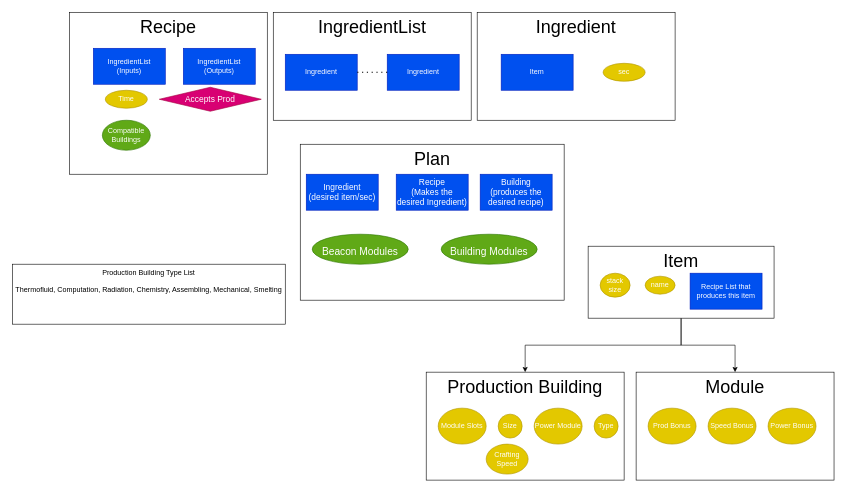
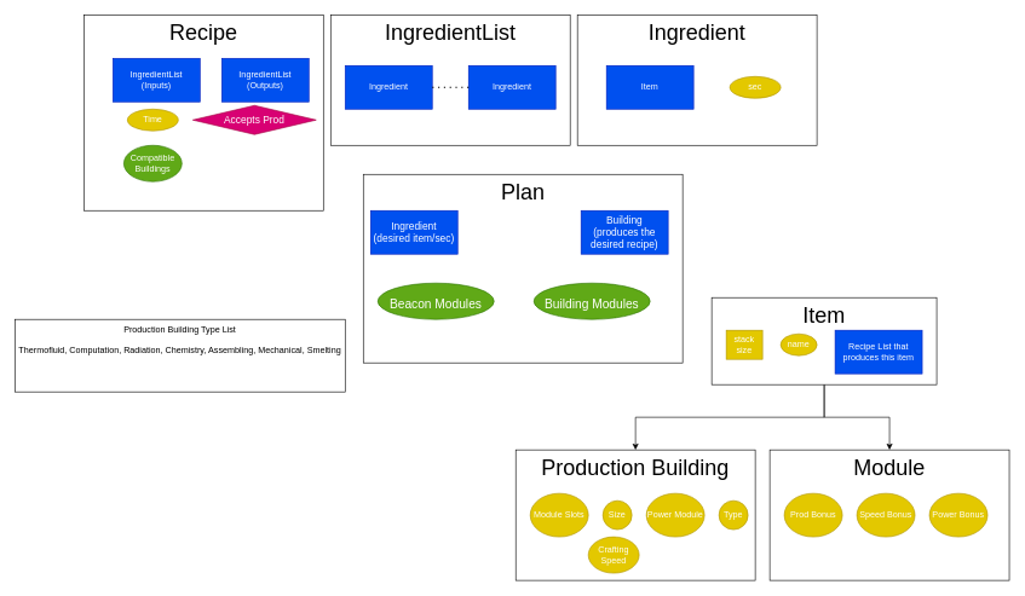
- <mxCell id="22" value="Recipe&lt;br&gt;(Makes the desired Ingredient)" style="rounded=0;whiteSpace=wrap;html=1;fillColor=#0050ef;fontSize=14;strokeColor=#001DBC;align=center;fontColor=#ffffff;" parent="1" vertex="1"><mxGeometry x="660" y="290" width="120" height="60" as="geometry" /></mxCell>
- <mxCell id="16" value="stack size" style="ellipse;whiteSpace=wrap;html=1;fillColor=#e3c800;strokeColor=#B09500;fontColor=#ffffff;" parent="1" vertex="1"><mxGeometry x="1000" y="455" width="50" height="40" as="geometry" /></mxCell>
+ <mxCell id="16" value="stack size" style="whiteSpace=wrap;html=1;fillColor=#e3c800;strokeColor=#B09500;fontColor=#ffffff;rounded=0;" parent="1" vertex="1"><mxGeometry x="1000" y="455" width="50" height="40" as="geometry" /></mxCell>
